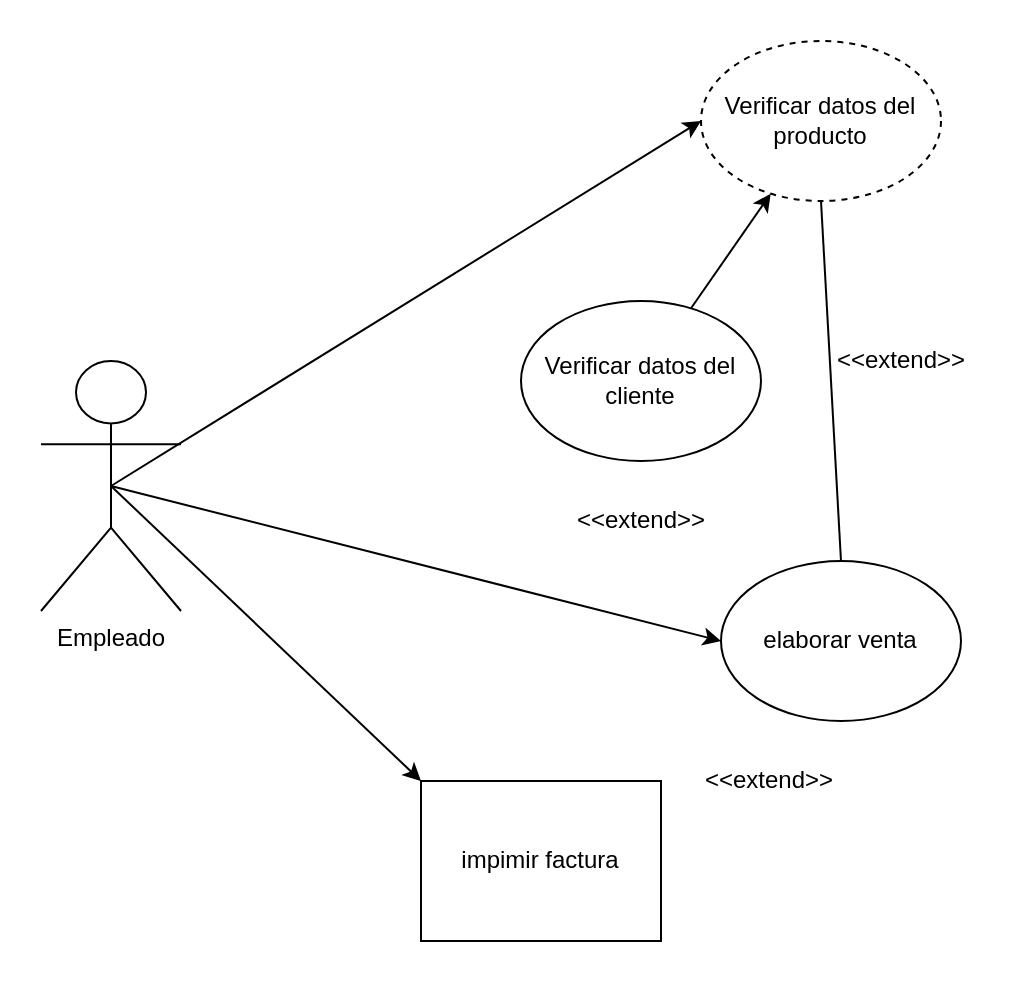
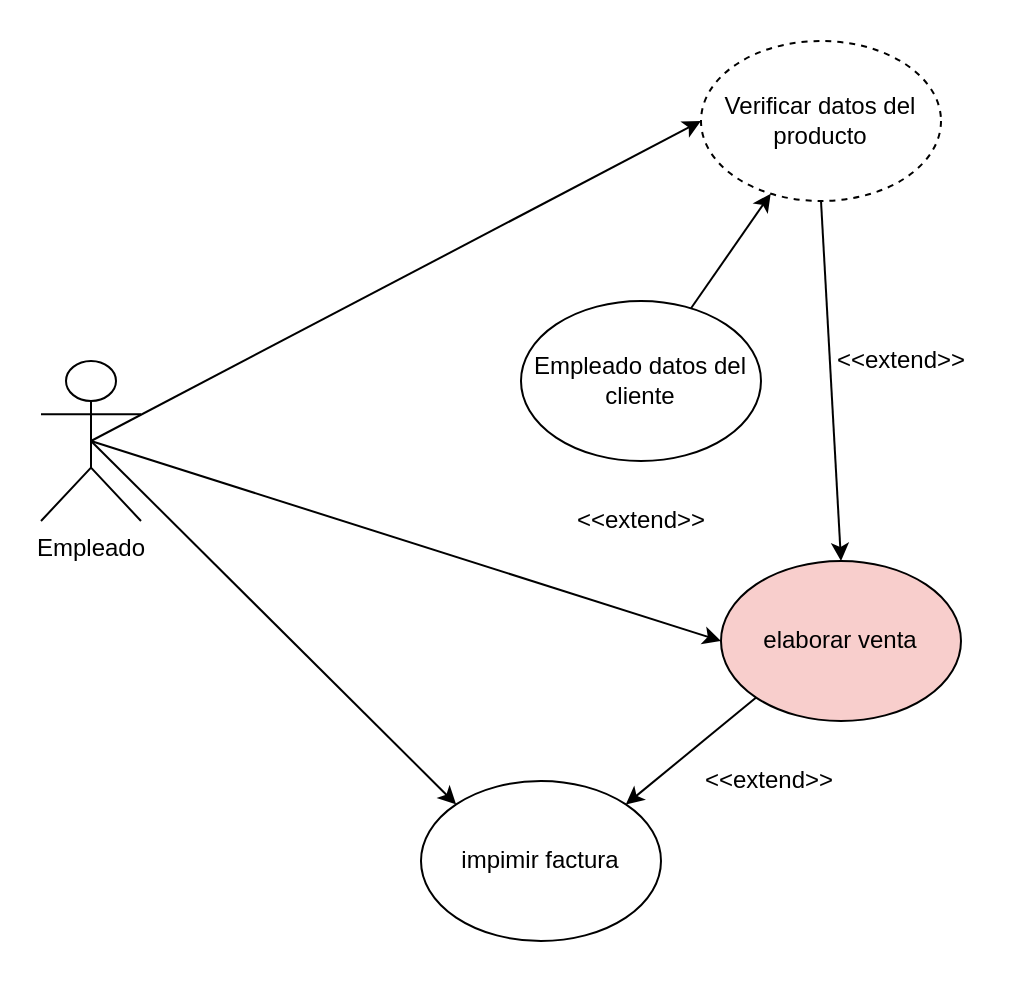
- <mxCell id="4" value="Verificar datos del cliente" style="ellipse;whiteSpace=wrap;html=1;" vertex="1" parent="1"><mxGeometry x="260" y="150" width="120" height="80" as="geometry" /></mxCell>
+ <mxCell id="4" value="Empleado datos del cliente" style="ellipse;whiteSpace=wrap;html=1;" vertex="1" parent="1"><mxGeometry x="260" y="150" width="120" height="80" as="geometry" /></mxCell>
- <mxCell id="2" value="Empleado" style="shape=umlActor;verticalLabelPosition=bottom;verticalAlign=top;html=1;outlineConnect=0;" vertex="1" parent="1"><mxGeometry x="20" y="180" width="70" height="125" as="geometry" /></mxCell>
+ <mxCell id="2" value="Empleado" style="shape=umlActor;verticalLabelPosition=bottom;verticalAlign=top;html=1;outlineConnect=0;" vertex="1" parent="1"><mxGeometry x="20" y="180" width="50" height="80" as="geometry" /></mxCell>
- <mxCell id="11" value="" style="endArrow=none;html=1;exitX=0.5;exitY=1;exitDx=0;exitDy=0;entryX=0.5;entryY=0;entryDx=0;entryDy=0;" edge="1" parent="1" source="3" target="5"><mxGeometry width="50" height="50" relative="1" as="geometry"><mxPoint x="320" y="250" as="sourcePoint" /><mxPoint x="370" y="200" as="targetPoint" /></mxGeometry></mxCell>
+ <mxCell id="11" value="" style="endArrow=classic;html=1;exitX=0.5;exitY=1;exitDx=0;exitDy=0;entryX=0.5;entryY=0;entryDx=0;entryDy=0;" edge="1" parent="1" source="3" target="5"><mxGeometry width="50" height="50" relative="1" as="geometry"><mxPoint x="320" y="250" as="sourcePoint" /><mxPoint x="370" y="200" as="targetPoint" /></mxGeometry></mxCell>
- <mxCell id="5" value="elaborar venta" style="ellipse;whiteSpace=wrap;html=1;" vertex="1" parent="1"><mxGeometry x="360" y="280" width="120" height="80" as="geometry" /></mxCell>
+ <mxCell id="5" value="elaborar venta" style="ellipse;whiteSpace=wrap;html=1;fillColor=#f8cecc;" vertex="1" parent="1"><mxGeometry x="360" y="280" width="120" height="80" as="geometry" /></mxCell>
+ <mxCell id="12" value="" style="endArrow=classic;html=1;exitX=0;exitY=1;exitDx=0;exitDy=0;entryX=1;entryY=0;entryDx=0;entryDy=0;" edge="1" parent="1" source="5" target="6"><mxGeometry width="50" height="50" relative="1" as="geometry"><mxPoint x="320" y="250" as="sourcePoint" /><mxPoint x="320" y="380" as="targetPoint" /></mxGeometry></mxCell>
- <mxCell id="6" value="impimir factura" style="whiteSpace=wrap;html=1;rounded=0;" vertex="1" parent="1"><mxGeometry x="210" y="390" width="120" height="80" as="geometry" /></mxCell>
+ <mxCell id="6" value="impimir factura" style="ellipse;whiteSpace=wrap;html=1;" vertex="1" parent="1"><mxGeometry x="210" y="390" width="120" height="80" as="geometry" /></mxCell>
